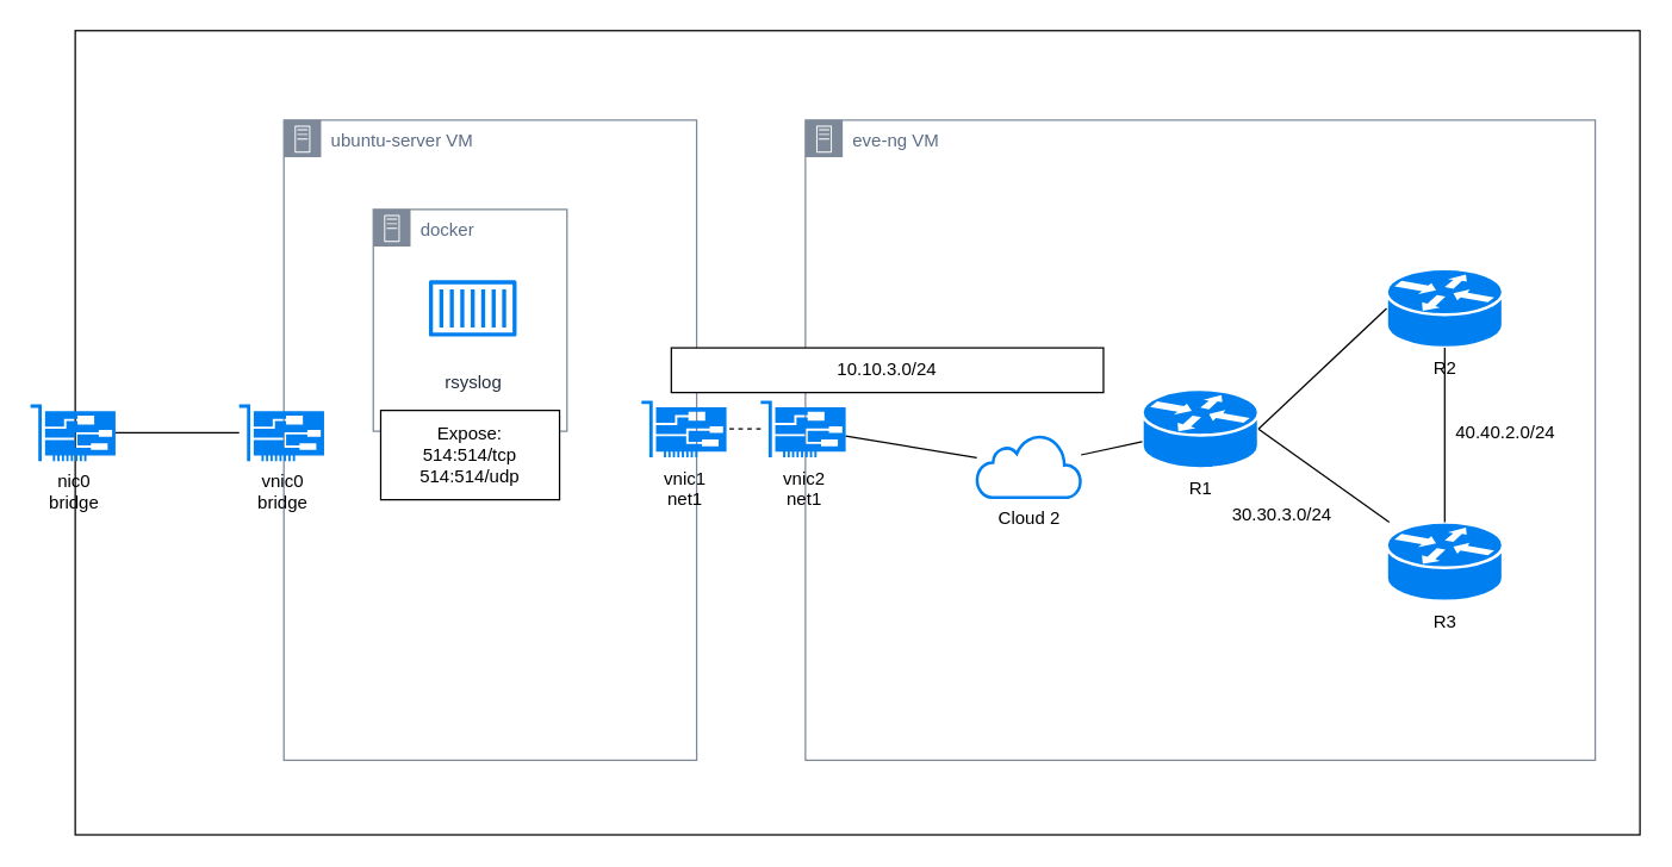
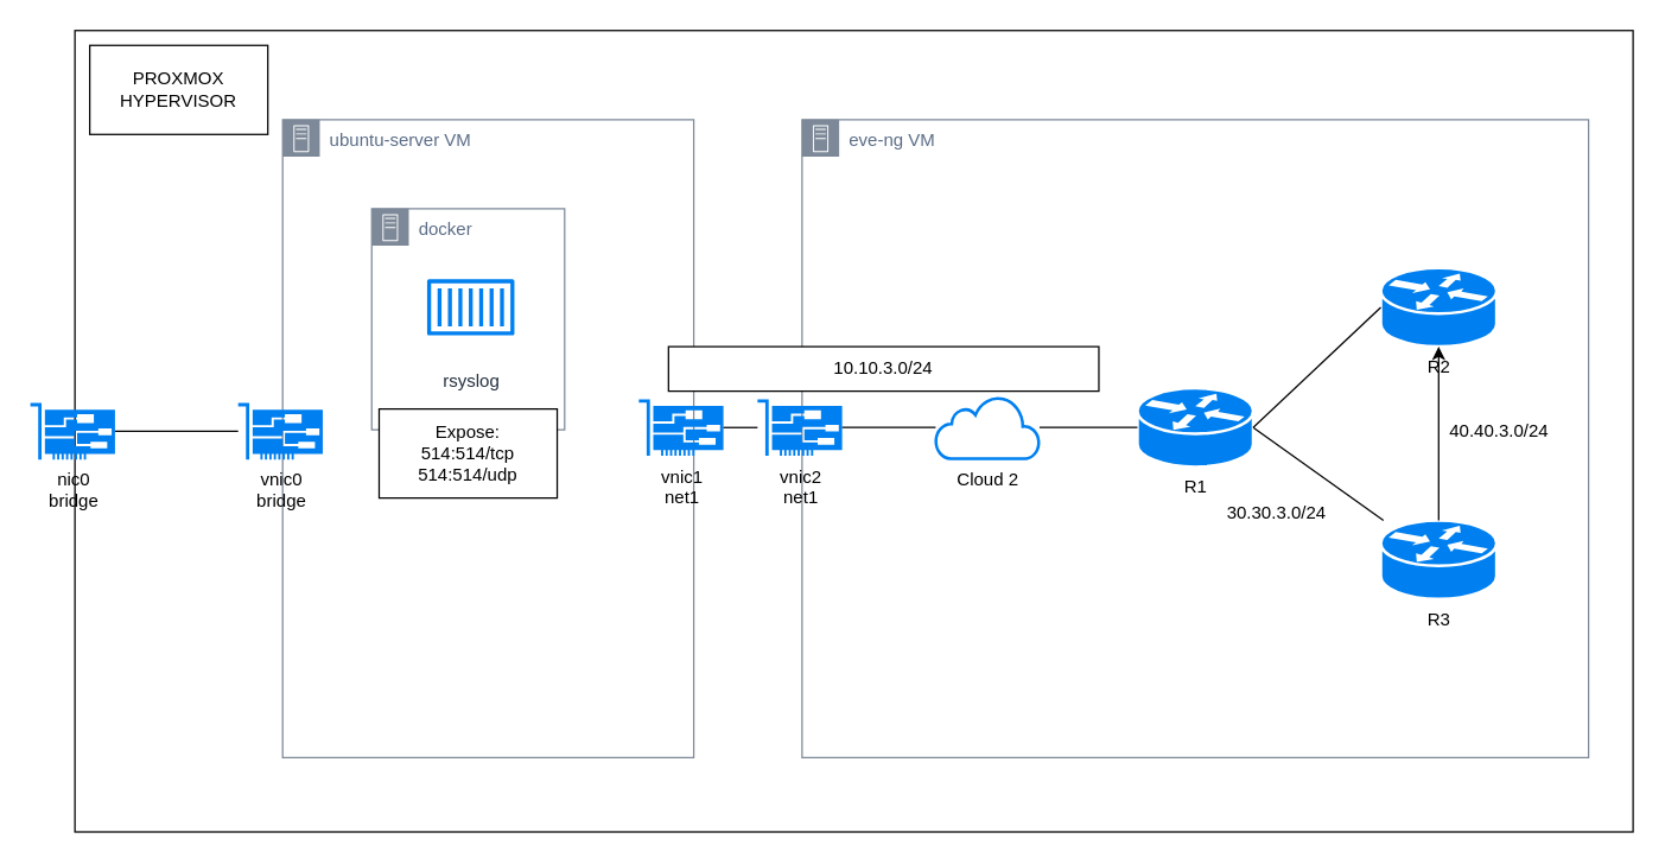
+ <mxCell id="12" value="PROXMOX HYPERVISOR" style="rounded=0;whiteSpace=wrap;html=1;" parent="2" vertex="1"><mxGeometry x="40" y="10" width="120" height="60" as="geometry" /></mxCell>
- <mxCell id="16" value="" style="endArrow=none;html=1;rounded=0;" parent="2" source="11" target="10" edge="1"><mxGeometry width="50" height="50" relative="1" as="geometry"><mxPoint x="550" y="350" as="sourcePoint" /><mxPoint x="600" y="300" as="targetPoint" /></mxGeometry></mxCell>
+ <mxCell id="16" value="" style="endArrow=classic;html=1;rounded=0;" parent="2" source="11" target="10" edge="1"><mxGeometry width="50" height="50" relative="1" as="geometry"><mxPoint x="550" y="350" as="sourcePoint" /><mxPoint x="600" y="300" as="targetPoint" /></mxGeometry></mxCell>
- <mxCell id="21" value="" style="endArrow=none;html=1;rounded=0;dashed=1;" parent="2" source="8" target="15" edge="1"><mxGeometry width="50" height="50" relative="1" as="geometry"><mxPoint x="570" y="220" as="sourcePoint" /><mxPoint x="620" y="170" as="targetPoint" /></mxGeometry></mxCell>
+ <mxCell id="21" value="" style="endArrow=none;html=1;rounded=0;" parent="2" source="8" target="15" edge="1"><mxGeometry width="50" height="50" relative="1" as="geometry"><mxPoint x="570" y="220" as="sourcePoint" /><mxPoint x="620" y="170" as="targetPoint" /></mxGeometry></mxCell>
- <mxCell id="24" value="40.40.2.0/24" style="text;html=1;align=center;verticalAlign=middle;whiteSpace=wrap;rounded=0;" parent="2" vertex="1"><mxGeometry x="960" y="255" width="60" height="30" as="geometry" /></mxCell>
+ <mxCell id="24" value="40.40.3.0/24" style="text;html=1;align=center;verticalAlign=middle;whiteSpace=wrap;rounded=0;" parent="2" vertex="1"><mxGeometry x="960" y="255" width="60" height="30" as="geometry" /></mxCell>
- <mxCell id="5" value="Cloud 2" style="html=1;verticalLabelPosition=bottom;align=center;labelBackgroundColor=#ffffff;verticalAlign=top;strokeWidth=2;strokeColor=#0080F0;shadow=0;dashed=0;shape=mxgraph.ios7.icons.cloud;" parent="4" vertex="1"><mxGeometry x="115" y="211.5" width="70" height="42" as="geometry" /></mxCell>
+ <mxCell id="5" value="Cloud 2" style="html=1;verticalLabelPosition=bottom;align=center;labelBackgroundColor=#ffffff;verticalAlign=top;strokeWidth=2;strokeColor=#0080F0;shadow=0;dashed=0;shape=mxgraph.ios7.icons.cloud;" parent="4" vertex="1"><mxGeometry x="90" y="186.5" width="70" height="42" as="geometry" /></mxCell>
